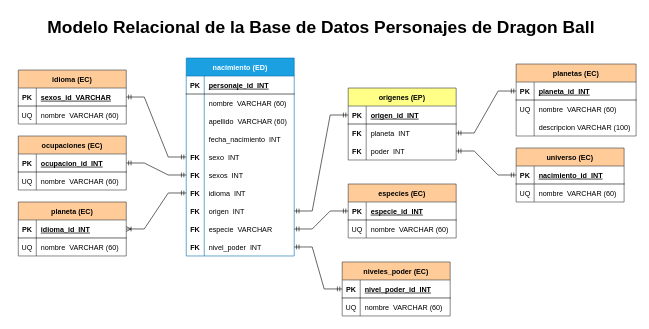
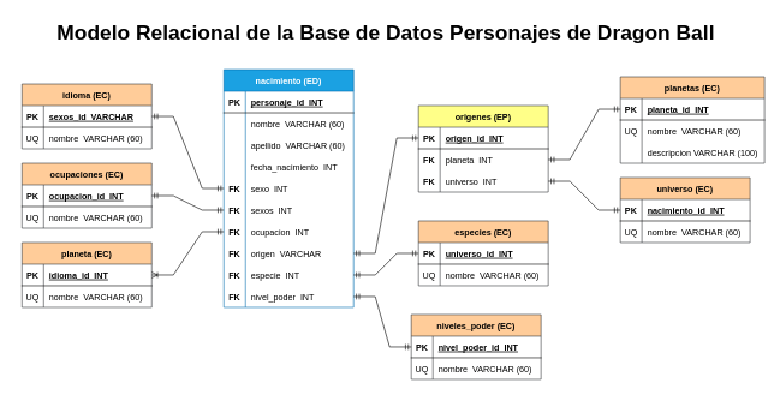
- <mxCell id="56" value="poder  INT" style="shape=partialRectangle;connectable=0;fillColor=none;top=0;left=0;bottom=0;right=0;align=left;spacingLeft=6;overflow=hidden;" vertex="1" parent="54"><mxGeometry x="30" width="150" height="30" as="geometry"><mxRectangle width="150" height="30" as="alternateBounds" /></mxGeometry></mxCell>
+ <mxCell id="56" value="universo  INT" style="shape=partialRectangle;connectable=0;fillColor=none;top=0;left=0;bottom=0;right=0;align=left;spacingLeft=6;overflow=hidden;" vertex="1" parent="54"><mxGeometry x="30" width="150" height="30" as="geometry"><mxRectangle width="150" height="30" as="alternateBounds" /></mxGeometry></mxCell>
- <mxCell id="23" value="idioma  INT" style="shape=partialRectangle;connectable=0;fillColor=none;top=0;left=0;bottom=0;right=0;align=left;spacingLeft=6;overflow=hidden;" vertex="1" parent="21"><mxGeometry x="30" width="150" height="30" as="geometry"><mxRectangle width="150" height="30" as="alternateBounds" /></mxGeometry></mxCell>
+ <mxCell id="23" value="ocupacion  INT" style="shape=partialRectangle;connectable=0;fillColor=none;top=0;left=0;bottom=0;right=0;align=left;spacingLeft=6;overflow=hidden;" vertex="1" parent="21"><mxGeometry x="30" width="150" height="30" as="geometry"><mxRectangle width="150" height="30" as="alternateBounds" /></mxGeometry></mxCell>
- <mxCell id="26" value="origen  INT" style="shape=partialRectangle;connectable=0;fillColor=none;top=0;left=0;bottom=0;right=0;align=left;spacingLeft=6;overflow=hidden;" vertex="1" parent="24"><mxGeometry x="30" width="150" height="30" as="geometry"><mxRectangle width="150" height="30" as="alternateBounds" /></mxGeometry></mxCell>
+ <mxCell id="26" value="origen  VARCHAR" style="shape=partialRectangle;connectable=0;fillColor=none;top=0;left=0;bottom=0;right=0;align=left;spacingLeft=6;overflow=hidden;" vertex="1" parent="24"><mxGeometry x="30" width="150" height="30" as="geometry"><mxRectangle width="150" height="30" as="alternateBounds" /></mxGeometry></mxCell>
- <mxCell id="84" value="especie_id  INT" style="shape=partialRectangle;connectable=0;fillColor=none;top=0;left=0;bottom=0;right=0;align=left;spacingLeft=6;fontStyle=5;overflow=hidden;" vertex="1" parent="82"><mxGeometry x="30" width="150" height="30" as="geometry"><mxRectangle width="150" height="30" as="alternateBounds" /></mxGeometry></mxCell>
+ <mxCell id="84" value="universo_id  INT" style="shape=partialRectangle;connectable=0;fillColor=none;top=0;left=0;bottom=0;right=0;align=left;spacingLeft=6;fontStyle=5;overflow=hidden;" vertex="1" parent="82"><mxGeometry x="30" width="150" height="30" as="geometry"><mxRectangle width="150" height="30" as="alternateBounds" /></mxGeometry></mxCell>
- <mxCell id="29" value="especie  VARCHAR" style="shape=partialRectangle;connectable=0;fillColor=none;top=0;left=0;bottom=0;right=0;align=left;spacingLeft=6;overflow=hidden;" vertex="1" parent="27"><mxGeometry x="30" width="150" height="30" as="geometry"><mxRectangle width="150" height="30" as="alternateBounds" /></mxGeometry></mxCell>
+ <mxCell id="29" value="especie  INT" style="shape=partialRectangle;connectable=0;fillColor=none;top=0;left=0;bottom=0;right=0;align=left;spacingLeft=6;overflow=hidden;" vertex="1" parent="27"><mxGeometry x="30" width="150" height="30" as="geometry"><mxRectangle width="150" height="30" as="alternateBounds" /></mxGeometry></mxCell>
